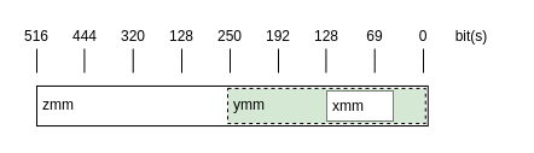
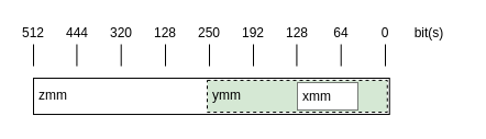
- <mxCell id="21" value="516" style="text;strokeColor=none;align=center;fillColor=none;html=1;verticalAlign=middle;whiteSpace=wrap;rounded=0;" vertex="1" parent="1"><mxGeometry x="20" y="20" width="20" height="20" as="geometry" /></mxCell>
+ <mxCell id="21" value="512" style="text;strokeColor=none;align=center;fillColor=none;html=1;verticalAlign=middle;whiteSpace=wrap;rounded=0;" vertex="1" parent="1"><mxGeometry x="20" y="20" width="20" height="20" as="geometry" /></mxCell>
- <mxCell id="14" value="69" style="text;strokeColor=none;align=center;fillColor=none;html=1;verticalAlign=middle;whiteSpace=wrap;rounded=0;" vertex="1" parent="1"><mxGeometry x="300" y="20" width="20" height="20" as="geometry" /></mxCell>
+ <mxCell id="14" value="64" style="text;strokeColor=none;align=center;fillColor=none;html=1;verticalAlign=middle;whiteSpace=wrap;rounded=0;" vertex="1" parent="1"><mxGeometry x="300" y="20" width="20" height="20" as="geometry" /></mxCell>
